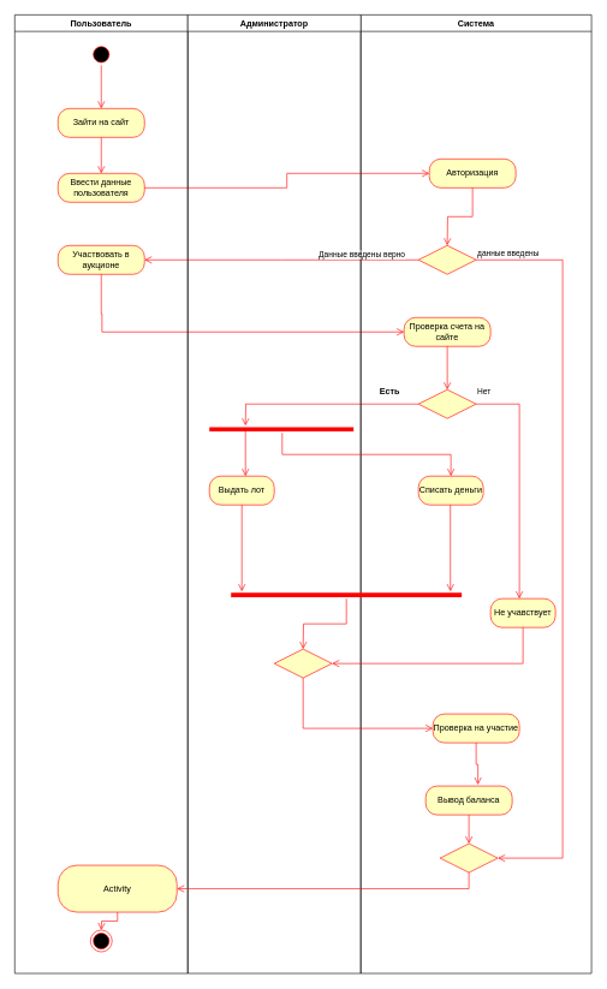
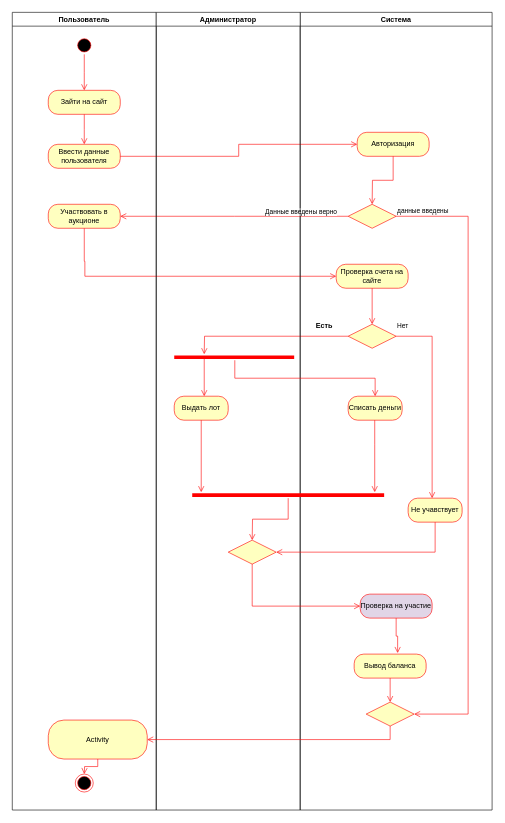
- <mxCell id="22" value="Проверка на участие" style="rounded=1;whiteSpace=wrap;html=1;arcSize=40;fontColor=#000000;fillColor=#ffffc0;strokeColor=#ff0000;" vertex="1" parent="12"><mxGeometry x="100" y="970" width="120" height="40" as="geometry" /></mxCell>
+ <mxCell id="22" value="Проверка на участие" style="rounded=1;whiteSpace=wrap;html=1;arcSize=40;fontColor=#000000;fillColor=#e1d5e7;strokeColor=#ff0000;" vertex="1" parent="12"><mxGeometry x="100" y="970" width="120" height="40" as="geometry" /></mxCell>
